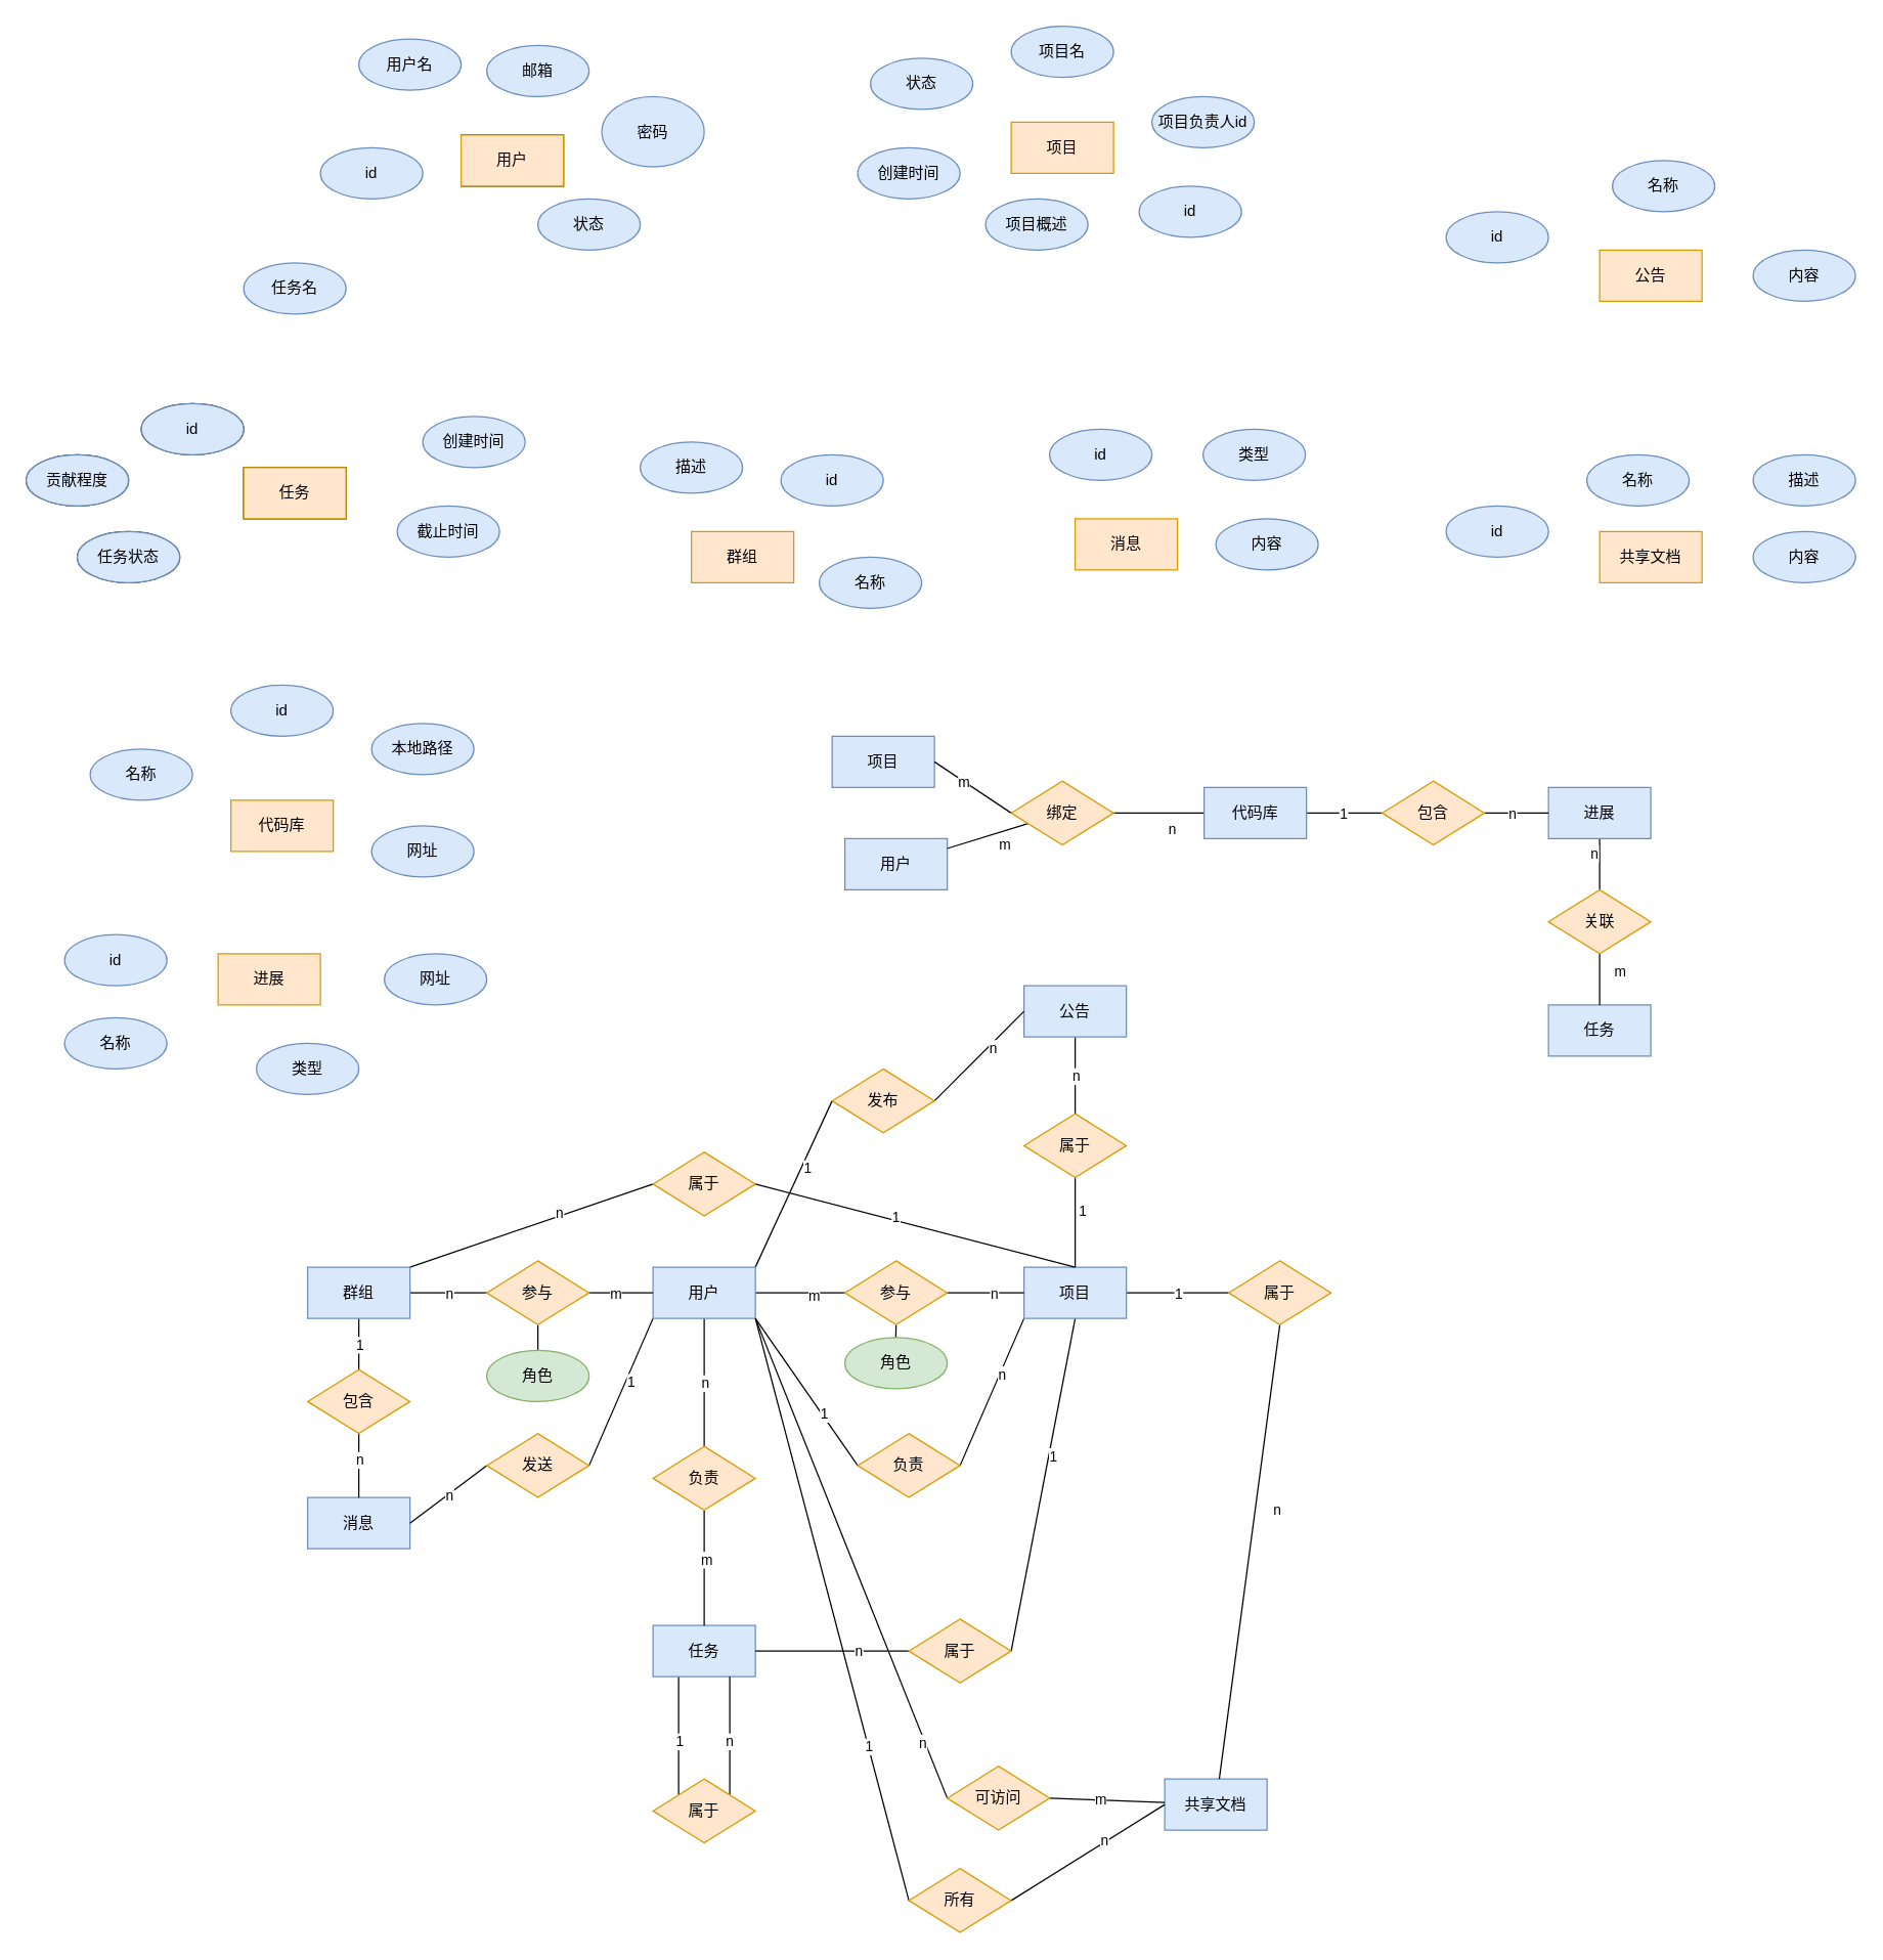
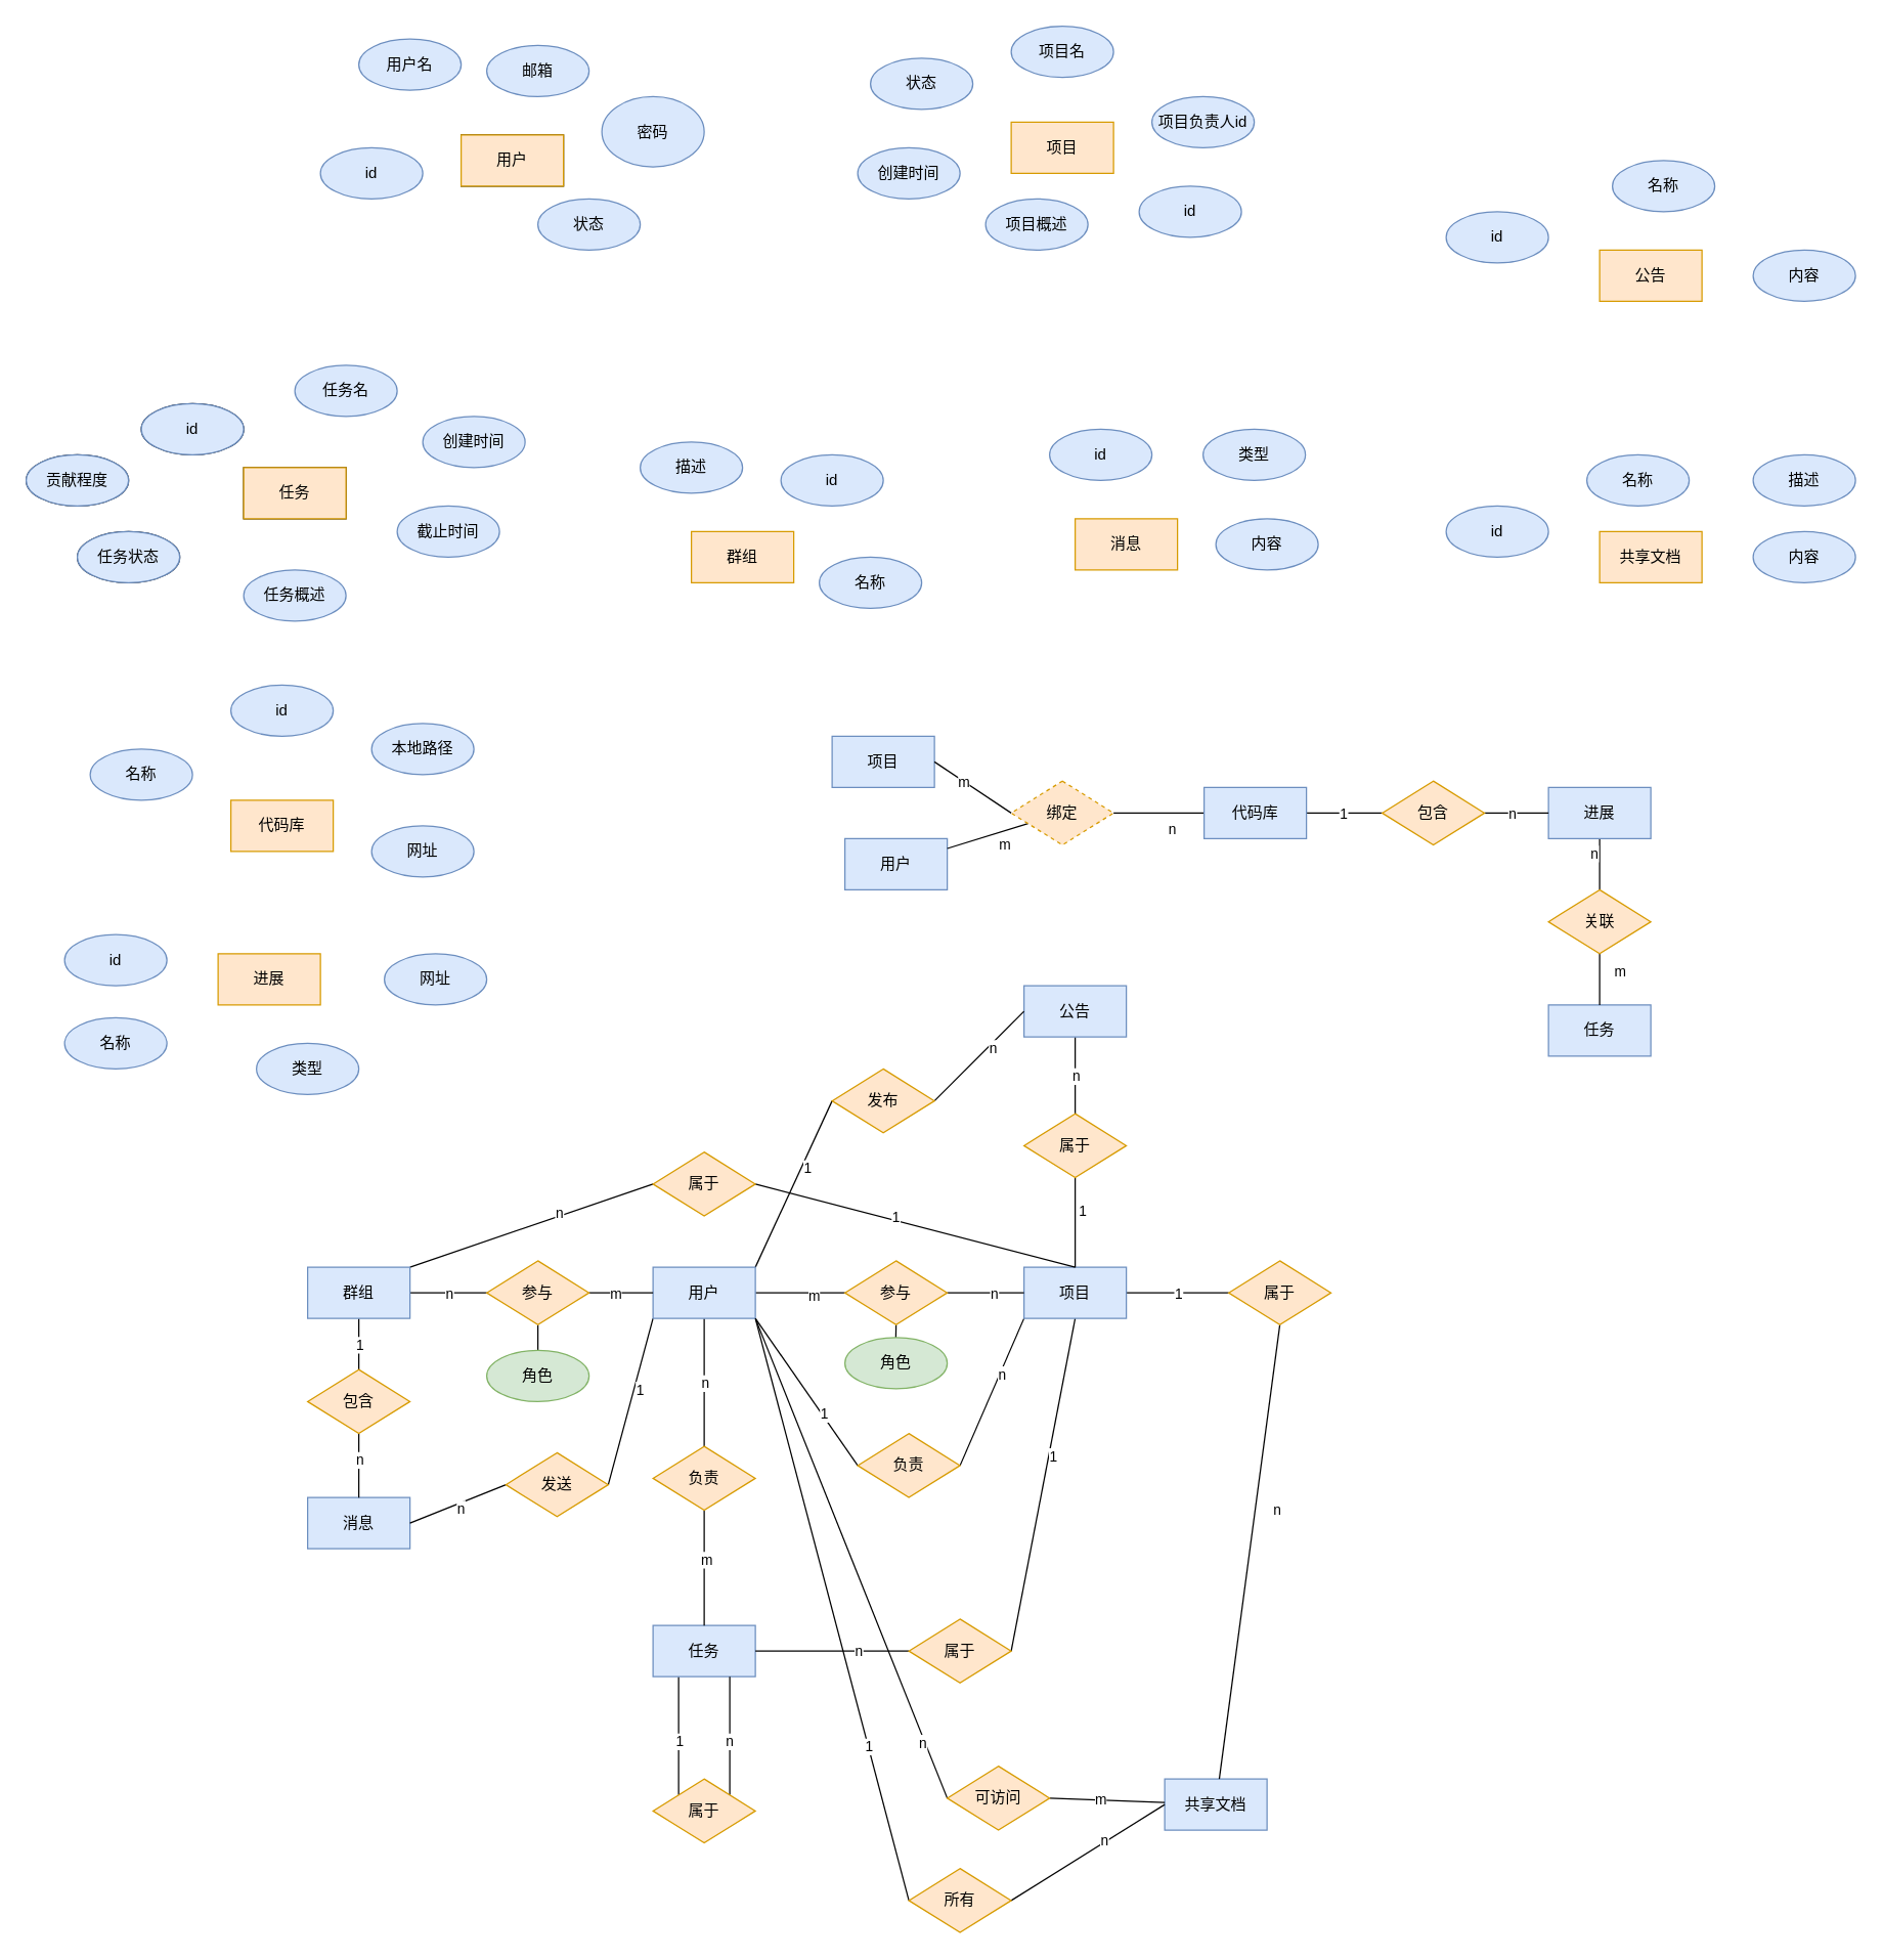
- <mxCell id="13" value="任务名" style="ellipse;whiteSpace=wrap;html=1;fillColor=#dae8fc;strokeColor=#6c8ebf;" parent="1" vertex="1"><mxGeometry x="190" y="205" width="80" height="40" as="geometry" /></mxCell>
+ <mxCell id="13" value="任务名" style="ellipse;whiteSpace=wrap;html=1;fillColor=#dae8fc;strokeColor=#6c8ebf;" parent="1" vertex="1"><mxGeometry x="230" y="285" width="80" height="40" as="geometry" /></mxCell>
+ <mxCell id="18" value="任务概述" style="ellipse;whiteSpace=wrap;html=1;fillColor=#dae8fc;strokeColor=#6c8ebf;" parent="1" vertex="1"><mxGeometry x="190" y="445" width="80" height="40" as="geometry" /></mxCell>
- <mxCell id="143" value="绑定" style="rhombus;whiteSpace=wrap;html=1;fillColor=#ffe6cc;strokeColor=#d79b00;" parent="1" vertex="1"><mxGeometry x="790" y="610" width="80" height="50" as="geometry" /></mxCell>
+ <mxCell id="143" value="绑定" style="rhombus;whiteSpace=wrap;html=1;fillColor=#ffe6cc;strokeColor=#d79b00;dashed=1;" parent="1" vertex="1"><mxGeometry x="790" y="610" width="80" height="50" as="geometry" /></mxCell>
- <mxCell id="91" value="发送" style="rhombus;whiteSpace=wrap;html=1;fillColor=#ffe6cc;strokeColor=#d79b00;" parent="1" vertex="1"><mxGeometry x="380" y="1120" width="80" height="50" as="geometry" /></mxCell>
+ <mxCell id="91" value="发送" style="rhombus;whiteSpace=wrap;html=1;fillColor=#ffe6cc;strokeColor=#d79b00;" parent="1" vertex="1"><mxGeometry x="395" y="1135" width="80" height="50" as="geometry" /></mxCell>
